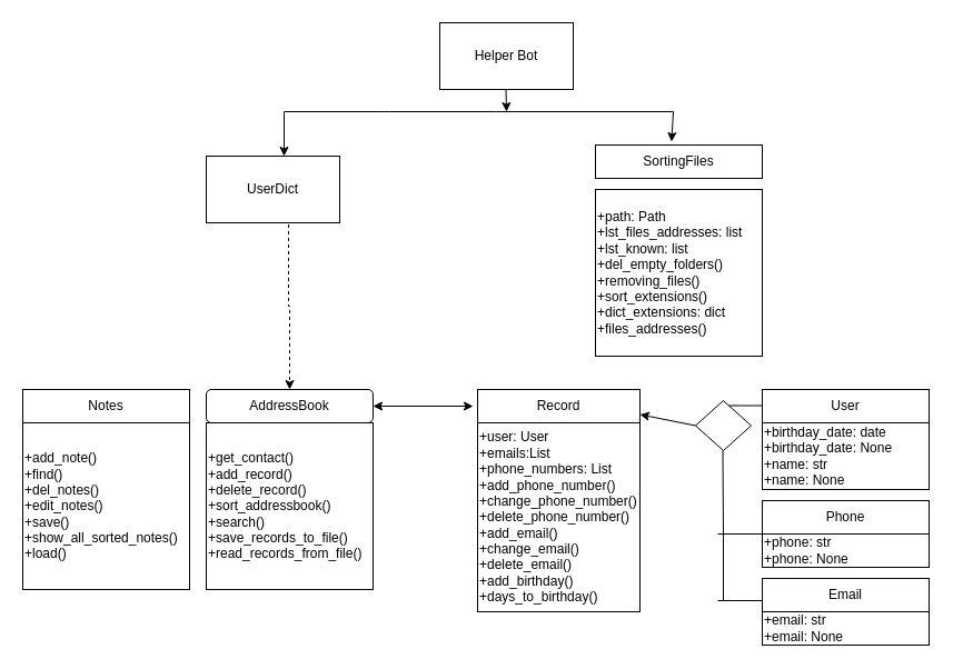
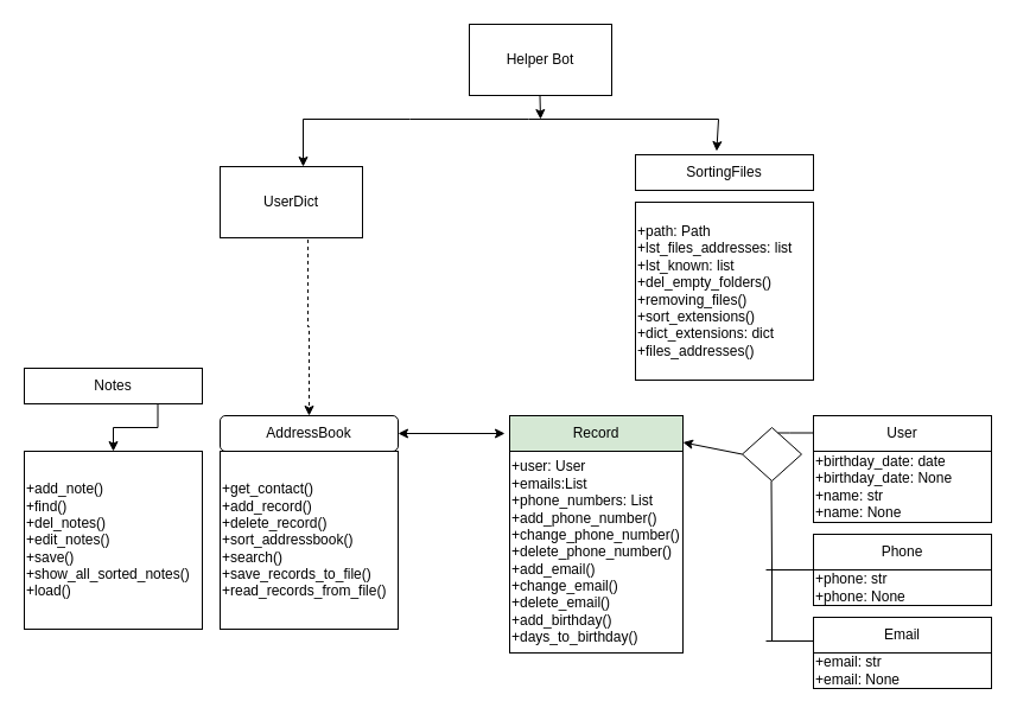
- <mxCell id="10" value="Notes" style="rounded=0;whiteSpace=wrap;html=1;" vertex="1" parent="1"><mxGeometry x="20" y="350" width="150" height="30" as="geometry" /></mxCell>
+ <mxCell id="10" value="Notes" style="rounded=0;whiteSpace=wrap;html=1;" vertex="1" parent="1"><mxGeometry x="20" y="310" width="150" height="30" as="geometry" /></mxCell>
- <mxCell id="15" value="Record&lt;br&gt;" style="rounded=0;whiteSpace=wrap;html=1;" vertex="1" parent="1"><mxGeometry x="429" y="350" width="146" height="30" as="geometry" /></mxCell>
+ <mxCell id="15" value="Record&lt;br&gt;" style="rounded=0;whiteSpace=wrap;html=1;fillColor=#d5e8d4;" vertex="1" parent="1"><mxGeometry x="429" y="350" width="146" height="30" as="geometry" /></mxCell>
